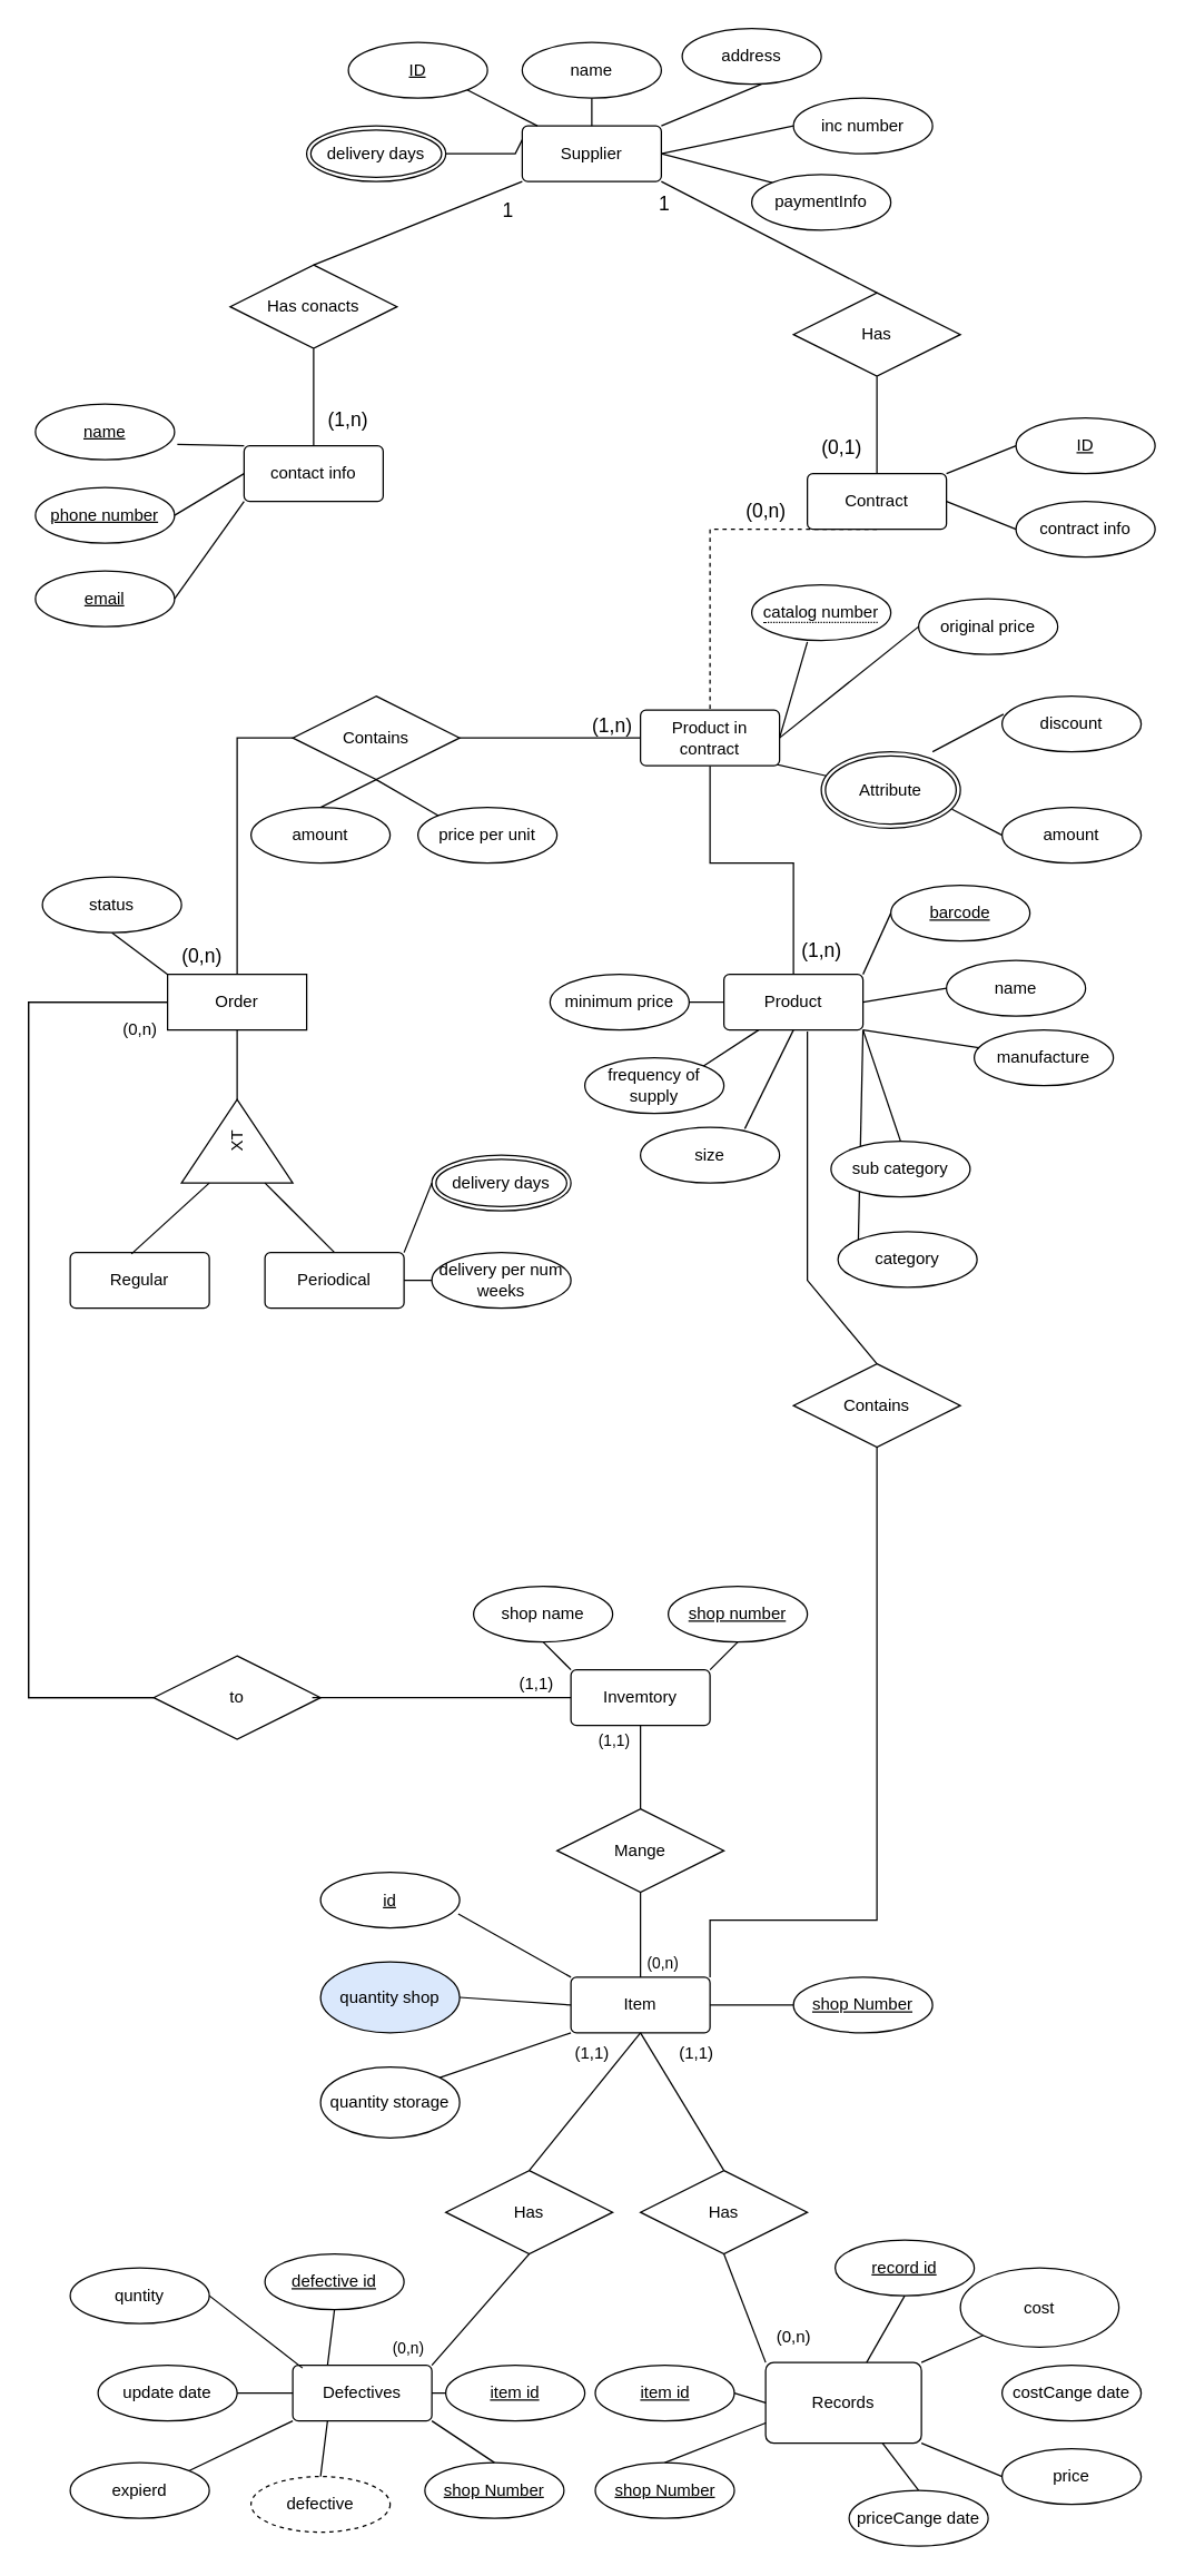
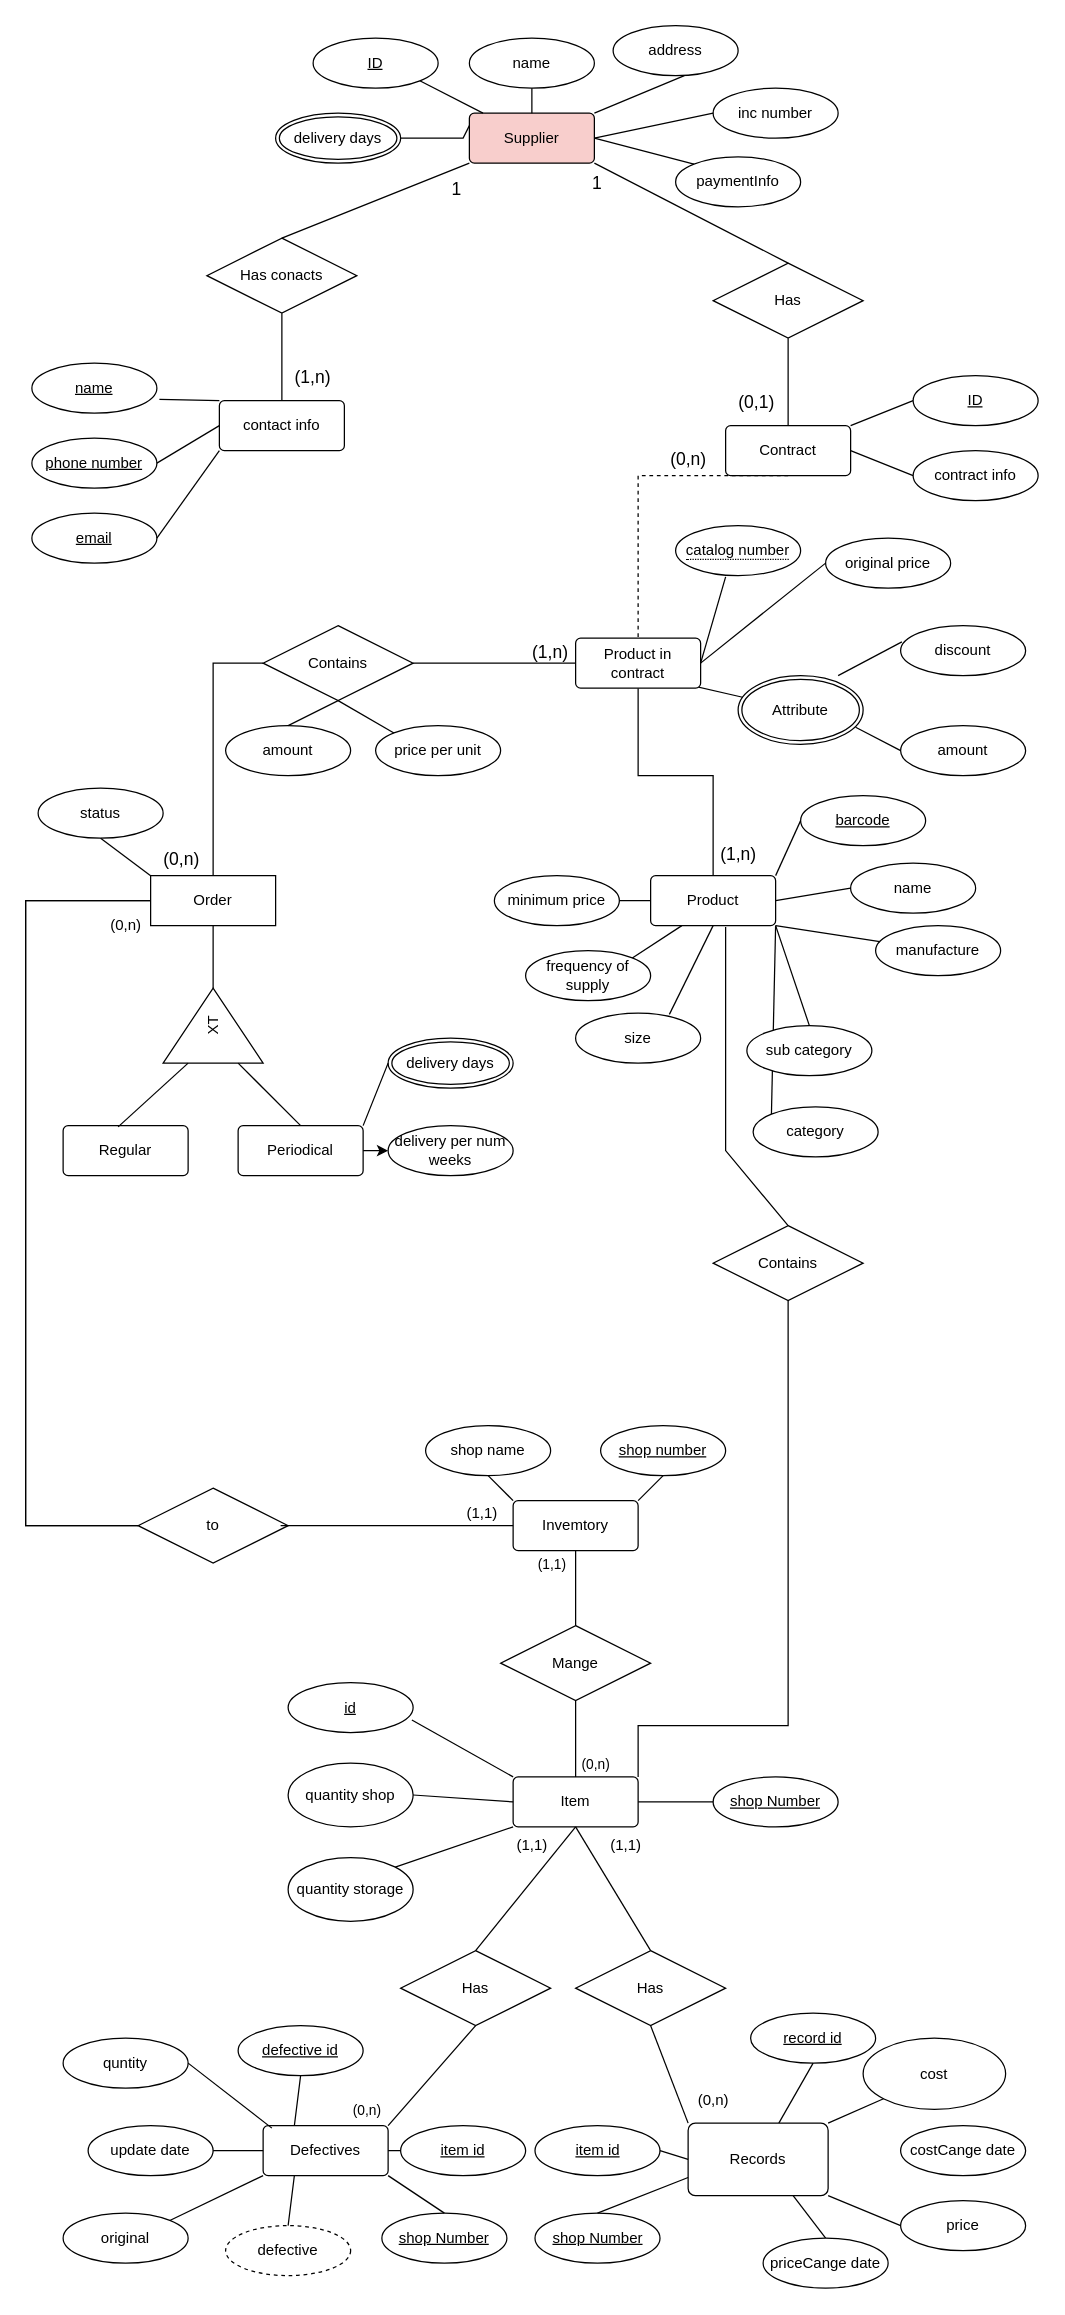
- <mxCell id="2" value="Supplier" style="rounded=1;arcSize=10;whiteSpace=wrap;html=1;align=center;" parent="1" vertex="1"><mxGeometry x="375" y="90" width="100" height="40" as="geometry" /></mxCell>
+ <mxCell id="2" value="Supplier" style="rounded=1;arcSize=10;whiteSpace=wrap;html=1;align=center;fillColor=#f8cecc;" parent="1" vertex="1"><mxGeometry x="375" y="90" width="100" height="40" as="geometry" /></mxCell>
- <mxCell id="78" value="" style="endArrow=none;html=1;rounded=0;exitX=1;exitY=0.5;exitDx=0;exitDy=0;entryX=0;entryY=0.5;entryDx=0;entryDy=0;" parent="1" source="44" target="80" edge="1"><mxGeometry relative="1" as="geometry"><mxPoint x="340" y="430" as="sourcePoint" /><mxPoint x="500" y="430" as="targetPoint" /></mxGeometry></mxCell>
+ <mxCell id="78" value="" style="endArrow=classic;html=1;rounded=0;exitX=1;exitY=0.5;exitDx=0;exitDy=0;entryX=0;entryY=0.5;entryDx=0;entryDy=0;" parent="1" source="44" target="80" edge="1"><mxGeometry relative="1" as="geometry"><mxPoint x="340" y="430" as="sourcePoint" /><mxPoint x="500" y="430" as="targetPoint" /></mxGeometry></mxCell>
- <mxCell id="107" value="quantity shop" style="ellipse;whiteSpace=wrap;html=1;align=center;fillColor=#dae8fc;" parent="1" vertex="1"><mxGeometry x="230" y="1410" width="100" height="51" as="geometry" /></mxCell>
+ <mxCell id="107" value="quantity shop" style="ellipse;whiteSpace=wrap;html=1;align=center;" parent="1" vertex="1"><mxGeometry x="230" y="1410" width="100" height="51" as="geometry" /></mxCell>
- <mxCell id="122" value="expierd" style="ellipse;whiteSpace=wrap;html=1;align=center;" parent="1" vertex="1"><mxGeometry x="50" y="1770" width="100" height="40" as="geometry" /></mxCell>
+ <mxCell id="122" value="original" style="ellipse;whiteSpace=wrap;html=1;align=center;" parent="1" vertex="1"><mxGeometry x="50" y="1770" width="100" height="40" as="geometry" /></mxCell>
